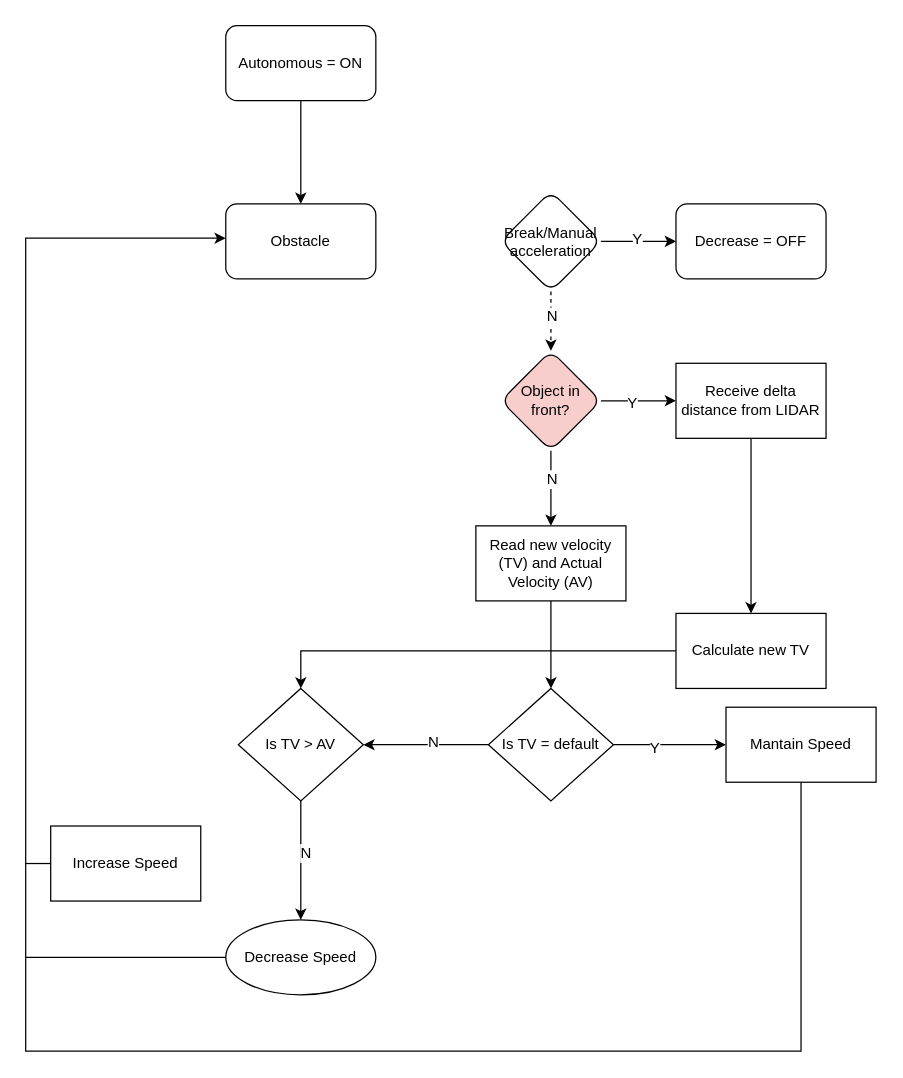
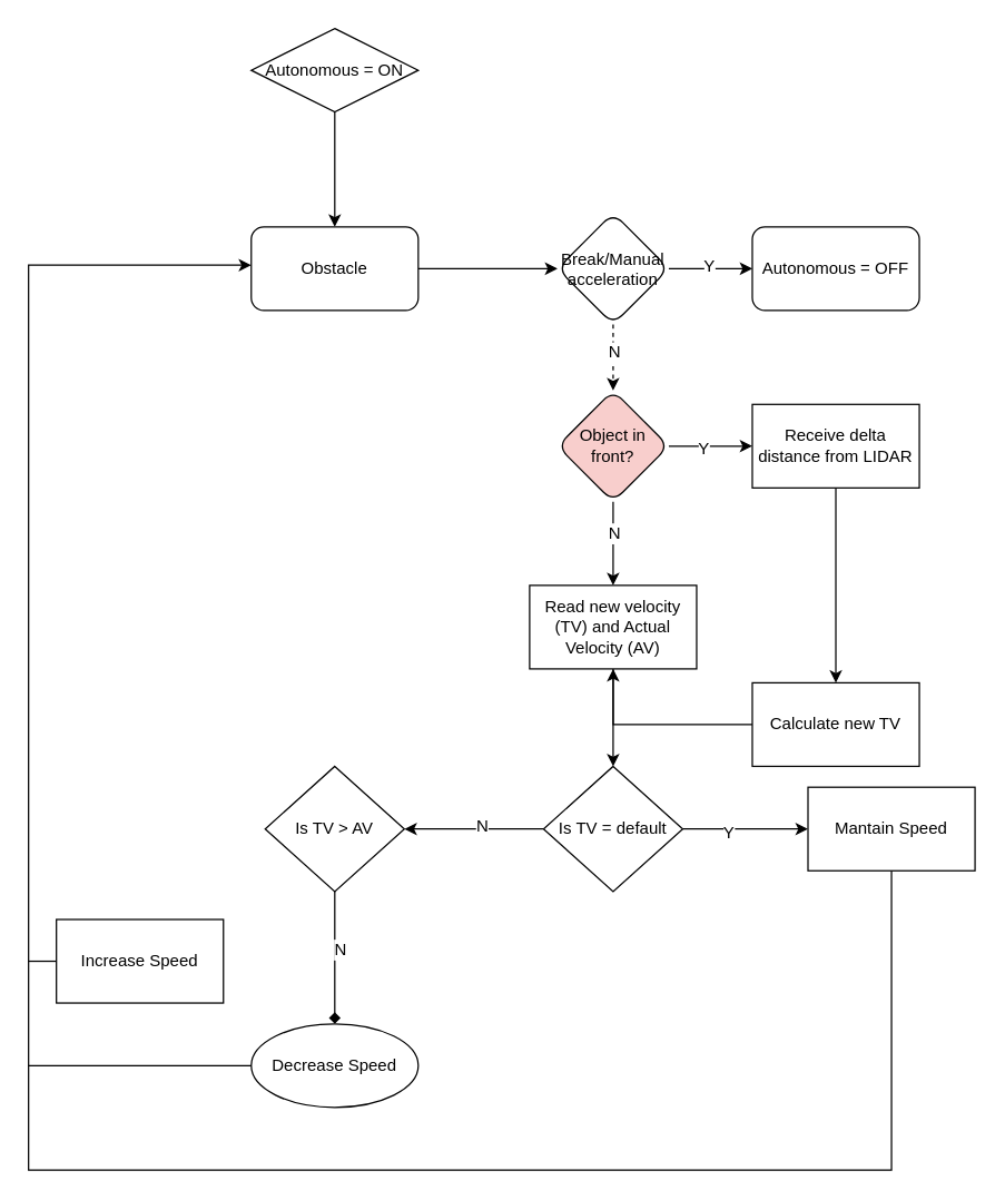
- <mxCell id="3" value="Autonomous = ON" style="rounded=1;whiteSpace=wrap;html=1;shadow=0;glass=0;strokeColor=default;strokeWidth=1;align=center;verticalAlign=middle;fontFamily=Helvetica;fontSize=12;fontColor=default;fillColor=default;" parent="1" vertex="1"><mxGeometry x="180" y="20" width="120" height="60" as="geometry" /></mxCell>
+ <mxCell id="3" value="Autonomous = ON" style="rhombus;whiteSpace=wrap;html=1;shadow=0;glass=0;strokeColor=default;strokeWidth=1;align=center;verticalAlign=middle;fontFamily=Helvetica;fontSize=12;fontColor=default;fillColor=default;" parent="1" vertex="1"><mxGeometry x="180" y="20" width="120" height="60" as="geometry" /></mxCell>
+ <mxCell id="4" value="" style="edgeStyle=orthogonalEdgeStyle;rounded=0;orthogonalLoop=1;jettySize=auto;html=1;fontFamily=Helvetica;fontSize=12;fontColor=default;" parent="1" source="5" target="10" edge="1"><mxGeometry relative="1" as="geometry" /></mxCell>
- <mxCell id="11" value="Decrease = OFF" style="whiteSpace=wrap;html=1;rounded=1;shadow=0;glass=0;strokeWidth=1;" parent="1" vertex="1"><mxGeometry x="540" y="162.5" width="120" height="60" as="geometry" /></mxCell>
+ <mxCell id="11" value="Autonomous = OFF" style="whiteSpace=wrap;html=1;rounded=1;shadow=0;glass=0;strokeWidth=1;" parent="1" vertex="1"><mxGeometry x="540" y="162.5" width="120" height="60" as="geometry" /></mxCell>
- <mxCell id="33" style="edgeStyle=orthogonalEdgeStyle;rounded=0;orthogonalLoop=1;jettySize=auto;html=1;entryX=0.5;entryY=0;entryDx=0;entryDy=0;fontFamily=Helvetica;fontSize=12;fontColor=default;" parent="1" source="34" target="30" edge="1"><mxGeometry relative="1" as="geometry" /></mxCell>
+ <mxCell id="33" style="edgeStyle=orthogonalEdgeStyle;rounded=0;orthogonalLoop=1;jettySize=auto;html=1;fontFamily=Helvetica;fontSize=12;fontColor=default;" parent="1" source="34" target="20" edge="1"><mxGeometry relative="1" as="geometry" /></mxCell>
- <mxCell id="28" value="" style="edgeStyle=orthogonalEdgeStyle;rounded=0;orthogonalLoop=1;jettySize=auto;html=1;fontFamily=Helvetica;fontSize=12;fontColor=default;" parent="1" source="30" target="32" edge="1"><mxGeometry relative="1" as="geometry" /></mxCell>
+ <mxCell id="28" value="" style="edgeStyle=orthogonalEdgeStyle;rounded=0;orthogonalLoop=1;jettySize=auto;html=1;fontFamily=Helvetica;fontSize=12;fontColor=default;endArrow=diamond;" parent="1" source="30" target="32" edge="1"><mxGeometry relative="1" as="geometry" /></mxCell>
